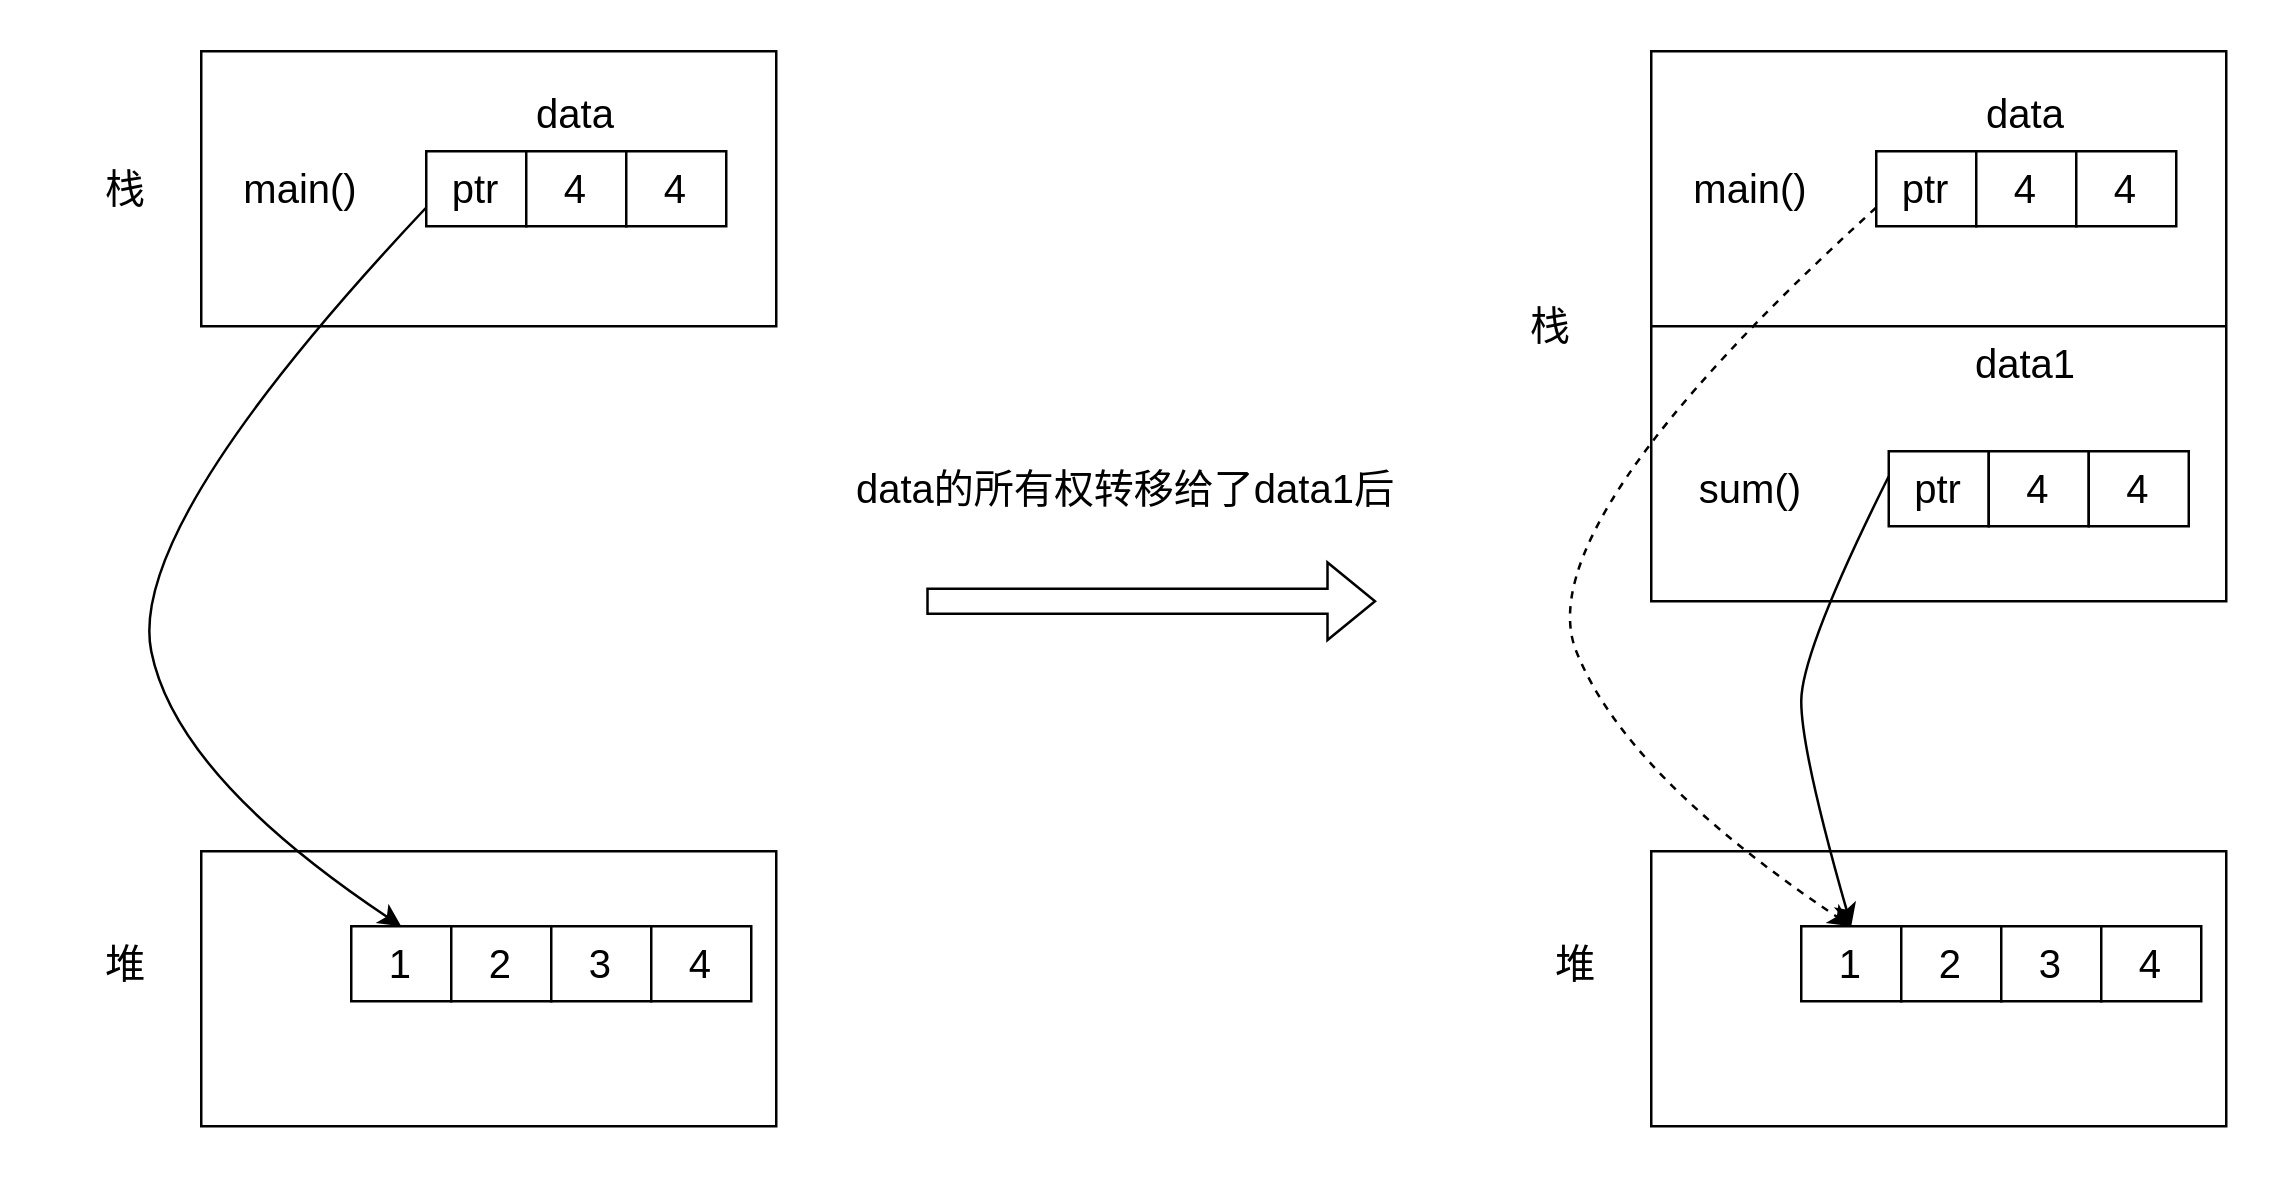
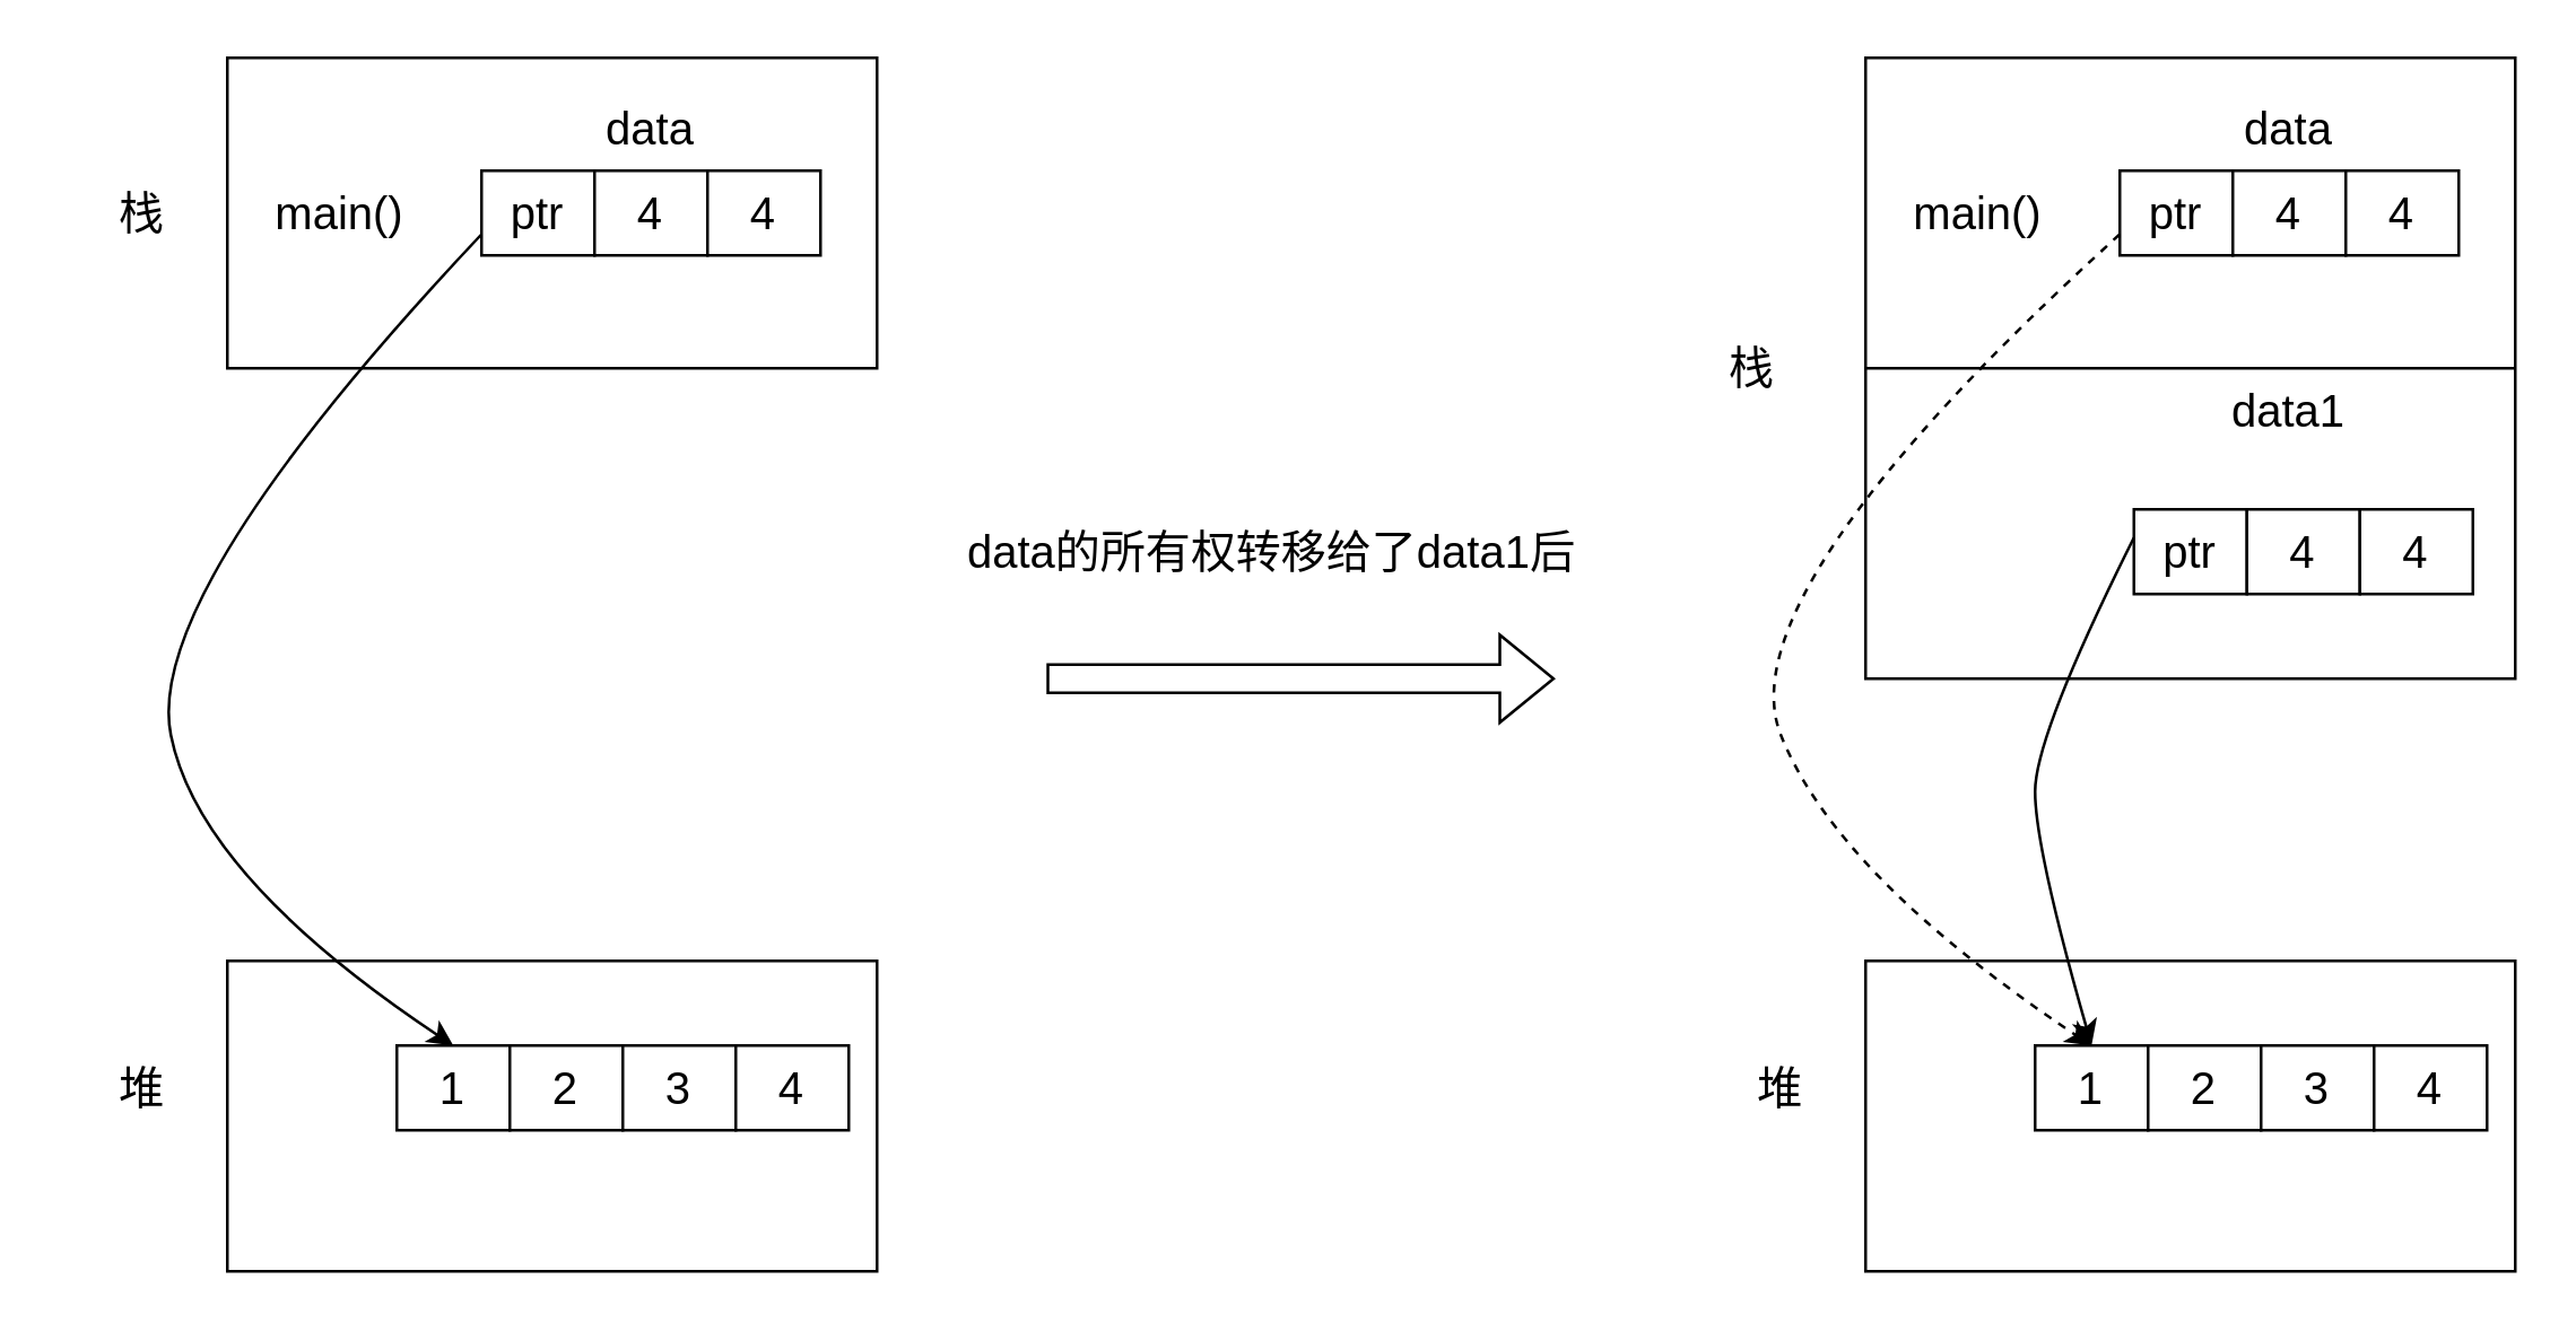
- <mxCell id="22" value="sum()" style="text;html=1;strokeColor=none;fillColor=none;align=center;verticalAlign=middle;whiteSpace=wrap;rounded=0;fontSize=16;" parent="1" vertex="1"><mxGeometry x="670" y="180" width="60" height="30" as="geometry" /></mxCell>
